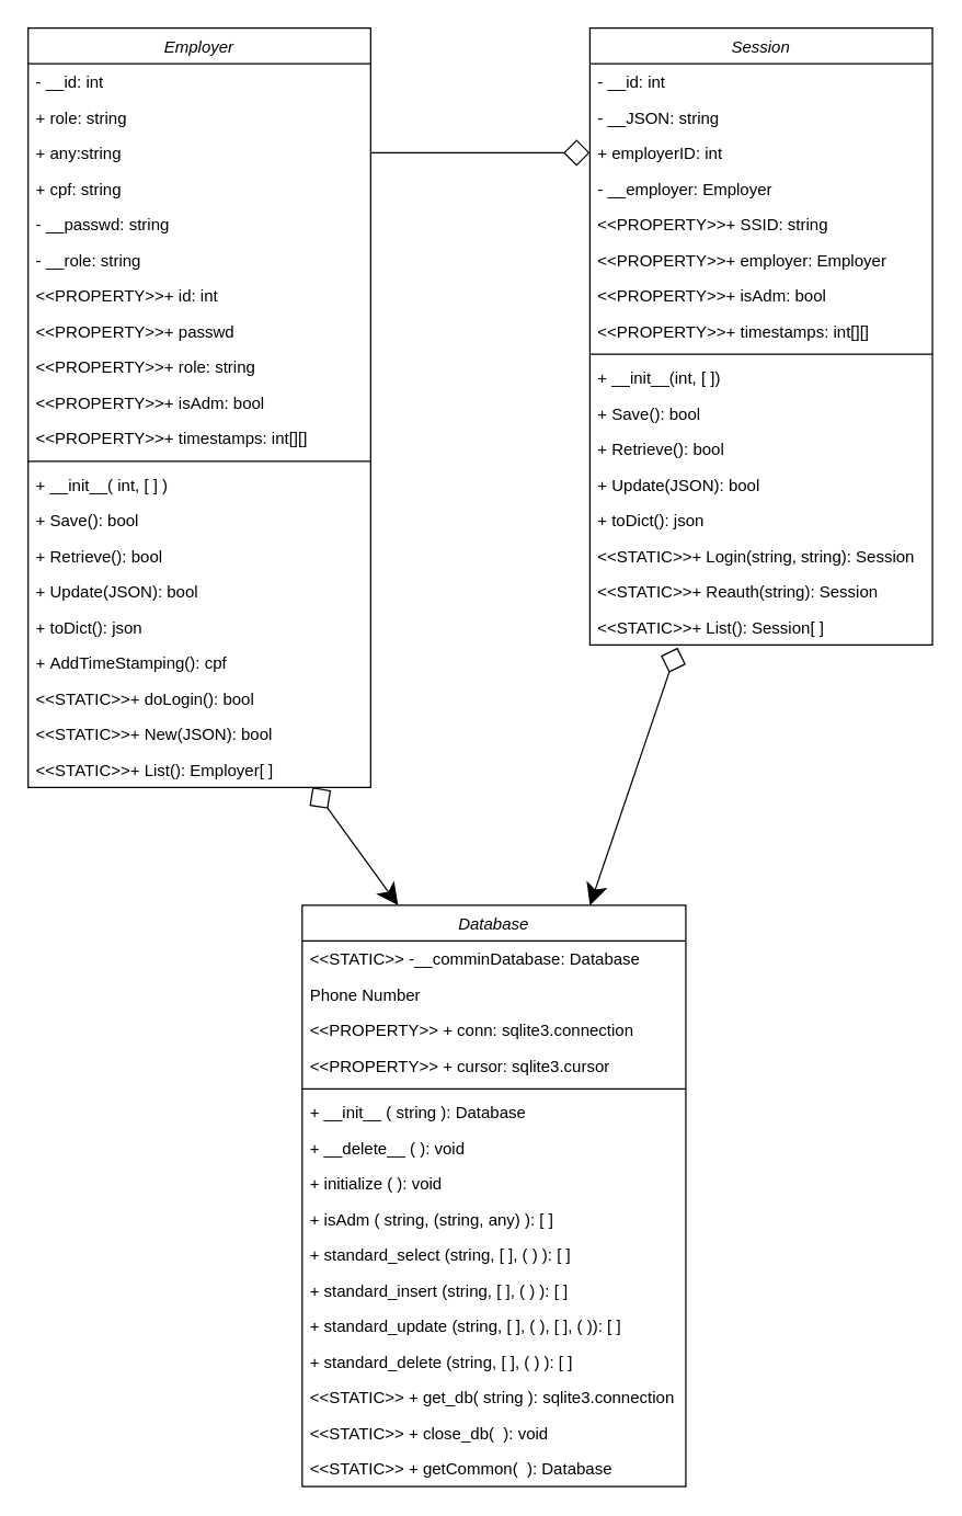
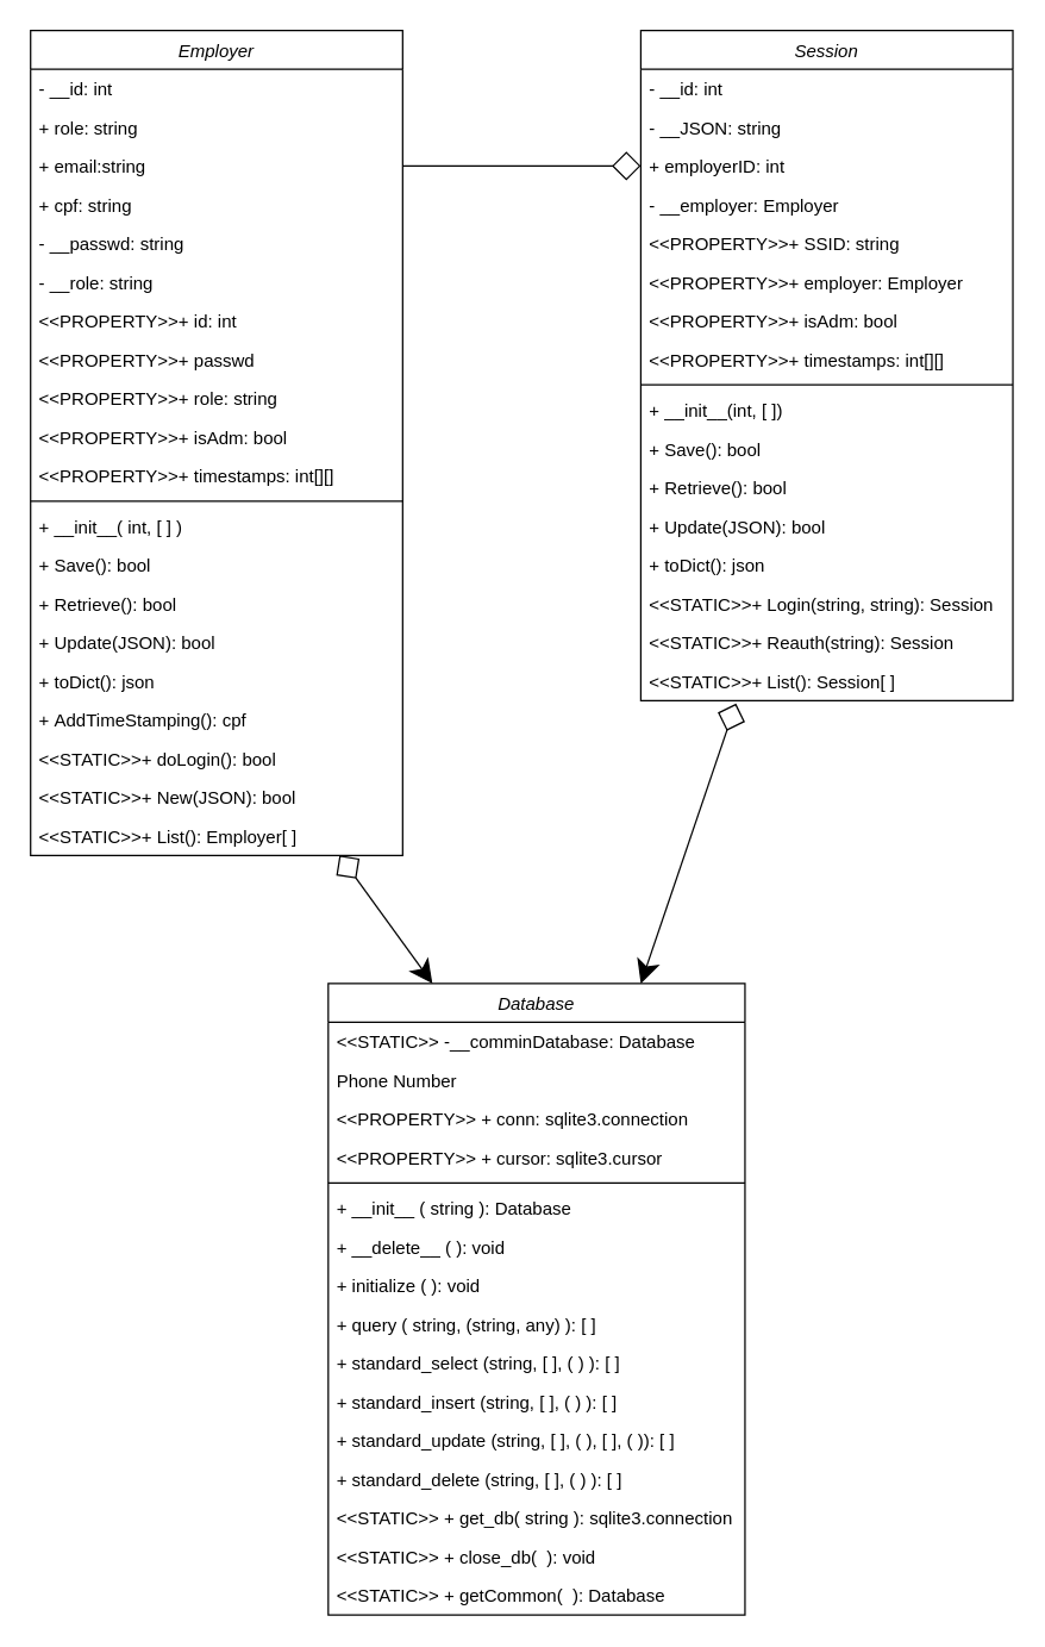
- <mxCell id="5" value="+ any:string" style="text;align=left;verticalAlign=top;spacingLeft=4;spacingRight=4;overflow=hidden;rotatable=0;points=[[0,0.5],[1,0.5]];portConstraint=eastwest;rounded=0;shadow=0;html=0;" parent="2" vertex="1"><mxGeometry y="78" width="250" height="26" as="geometry" /></mxCell>
+ <mxCell id="5" value="+ email:string" style="text;align=left;verticalAlign=top;spacingLeft=4;spacingRight=4;overflow=hidden;rotatable=0;points=[[0,0.5],[1,0.5]];portConstraint=eastwest;rounded=0;shadow=0;html=0;" parent="2" vertex="1"><mxGeometry y="78" width="250" height="26" as="geometry" /></mxCell>
- <mxCell id="33" value="+ isAdm ( string, (string, any) ): [ ]" style="text;align=left;verticalAlign=top;spacingLeft=4;spacingRight=4;overflow=hidden;rotatable=0;points=[[0,0.5],[1,0.5]];portConstraint=eastwest;" vertex="1" parent="24"><mxGeometry y="216" width="280" height="26" as="geometry" /></mxCell>
+ <mxCell id="33" value="+ query ( string, (string, any) ): [ ]" style="text;align=left;verticalAlign=top;spacingLeft=4;spacingRight=4;overflow=hidden;rotatable=0;points=[[0,0.5],[1,0.5]];portConstraint=eastwest;" vertex="1" parent="24"><mxGeometry y="216" width="280" height="26" as="geometry" /></mxCell>
